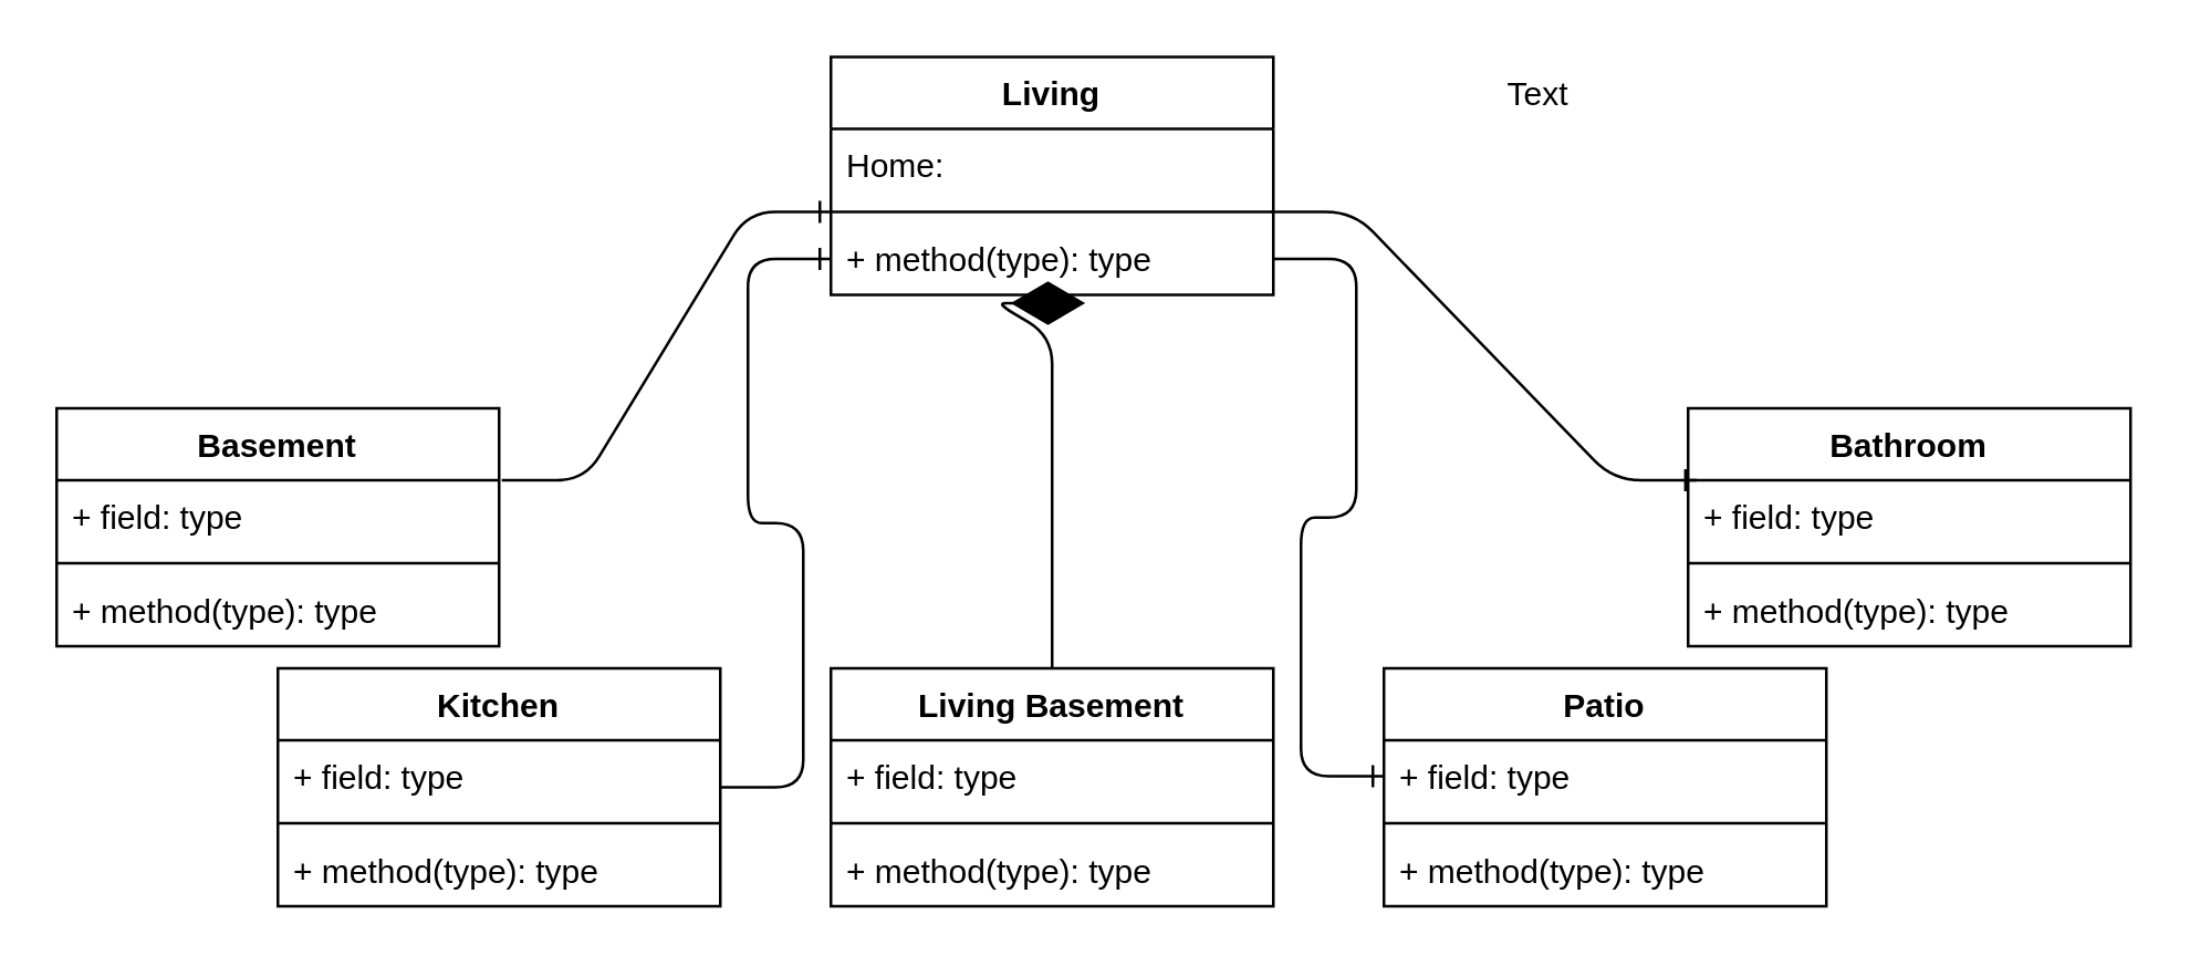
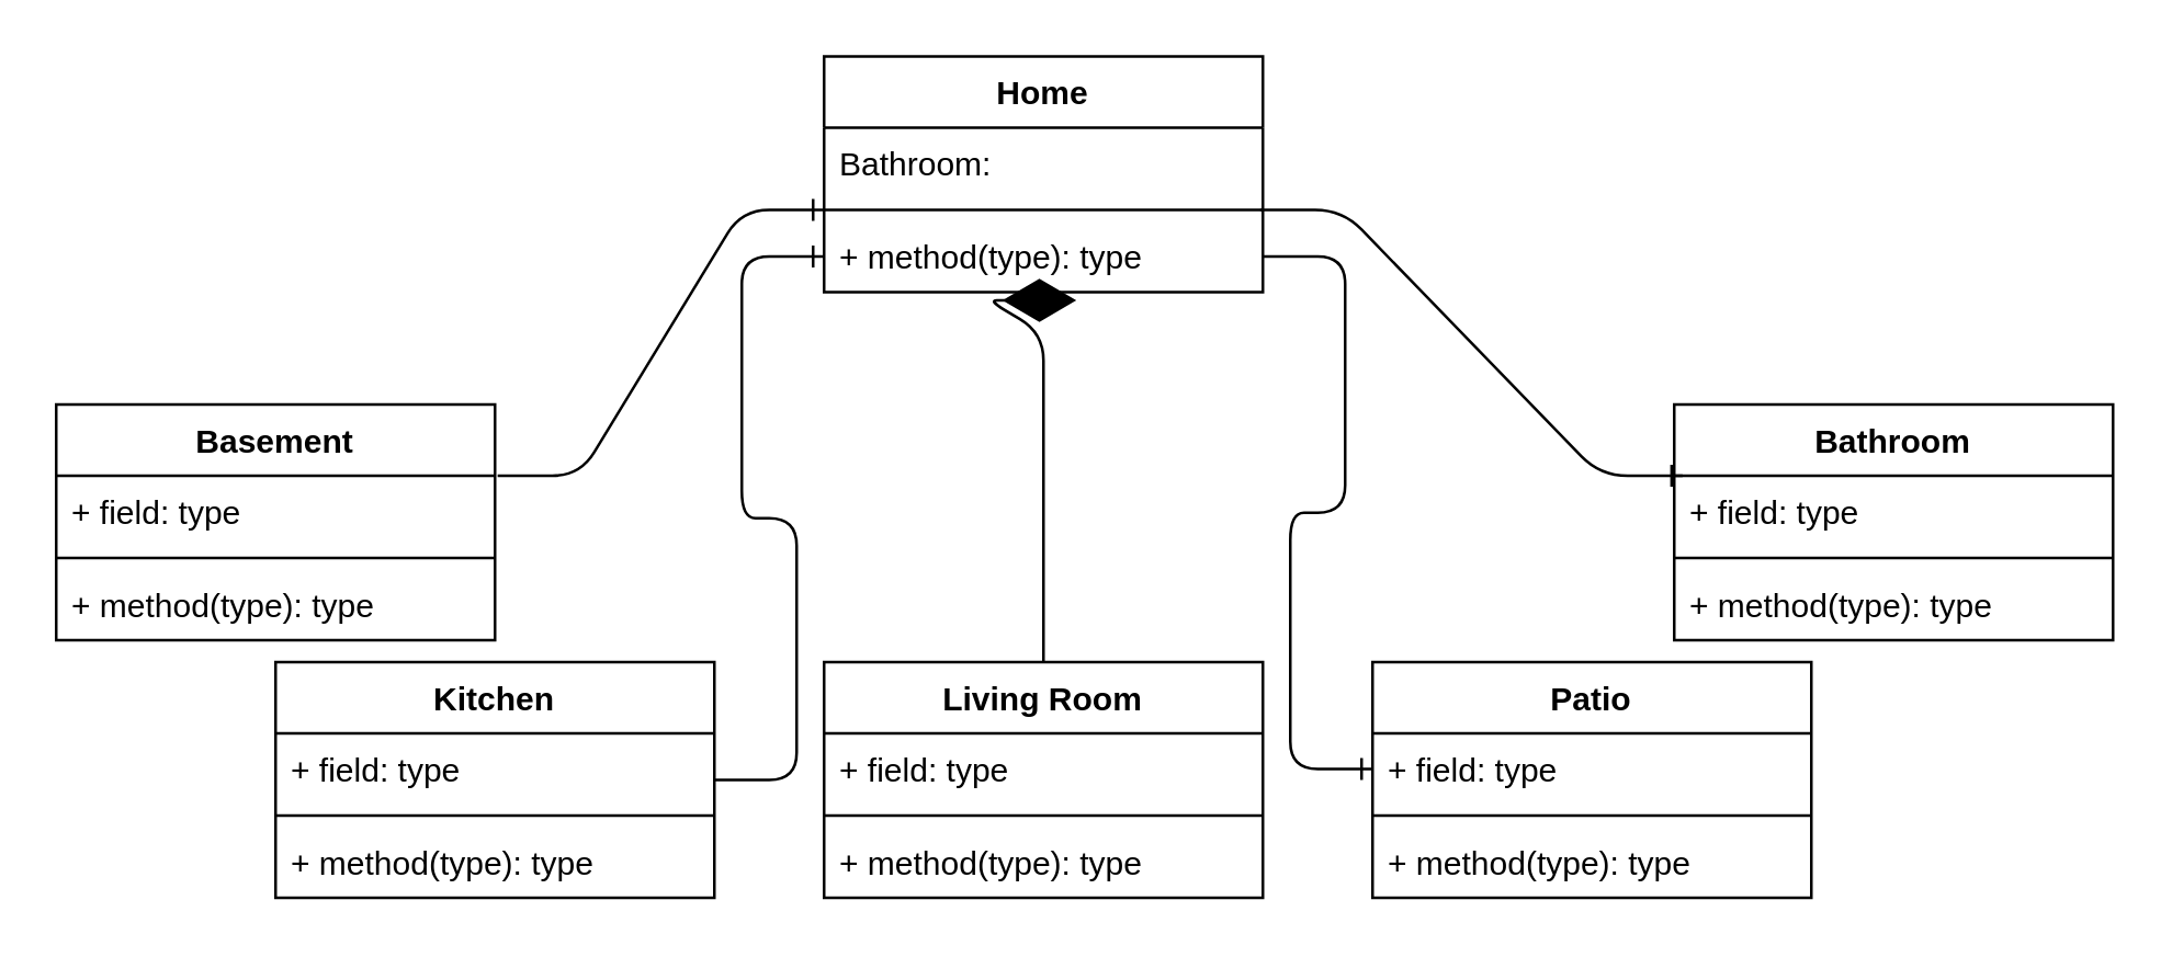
- <mxCell id="2" value="Living" style="swimlane;fontStyle=1;align=center;verticalAlign=top;childLayout=stackLayout;horizontal=1;startSize=26;horizontalStack=0;resizeParent=1;resizeParentMax=0;resizeLast=0;collapsible=1;marginBottom=0;" vertex="1" parent="1"><mxGeometry x="300" y="20" width="160" height="86" as="geometry" /></mxCell>
+ <mxCell id="2" value="Home" style="swimlane;fontStyle=1;align=center;verticalAlign=top;childLayout=stackLayout;horizontal=1;startSize=26;horizontalStack=0;resizeParent=1;resizeParentMax=0;resizeLast=0;collapsible=1;marginBottom=0;" vertex="1" parent="1"><mxGeometry x="300" y="20" width="160" height="86" as="geometry" /></mxCell>
- <mxCell id="31" value="Text" style="text;html=1;resizable=0;points=[];autosize=1;align=left;verticalAlign=top;spacingTop=-4;" vertex="1" parent="1"><mxGeometry x="543" y="24" width="40" height="20" as="geometry" /></mxCell>
- <mxCell id="3" value="Home: " style="text;strokeColor=none;fillColor=none;align=left;verticalAlign=top;spacingLeft=4;spacingRight=4;overflow=hidden;rotatable=0;points=[[0,0.5],[1,0.5]];portConstraint=eastwest;" vertex="1" parent="2"><mxGeometry y="26" width="160" height="26" as="geometry" /></mxCell>
+ <mxCell id="3" value="Bathroom: " style="text;strokeColor=none;fillColor=none;align=left;verticalAlign=top;spacingLeft=4;spacingRight=4;overflow=hidden;rotatable=0;points=[[0,0.5],[1,0.5]];portConstraint=eastwest;" vertex="1" parent="2"><mxGeometry y="26" width="160" height="26" as="geometry" /></mxCell>
- <mxCell id="26" value="Living Basement" style="swimlane;fontStyle=1;align=center;verticalAlign=top;childLayout=stackLayout;horizontal=1;startSize=26;horizontalStack=0;resizeParent=1;resizeParentMax=0;resizeLast=0;collapsible=1;marginBottom=0;" vertex="1" parent="1"><mxGeometry x="300" y="241" width="160" height="86" as="geometry" /></mxCell>
+ <mxCell id="26" value="Living Room" style="swimlane;fontStyle=1;align=center;verticalAlign=top;childLayout=stackLayout;horizontal=1;startSize=26;horizontalStack=0;resizeParent=1;resizeParentMax=0;resizeLast=0;collapsible=1;marginBottom=0;" vertex="1" parent="1"><mxGeometry x="300" y="241" width="160" height="86" as="geometry" /></mxCell>
